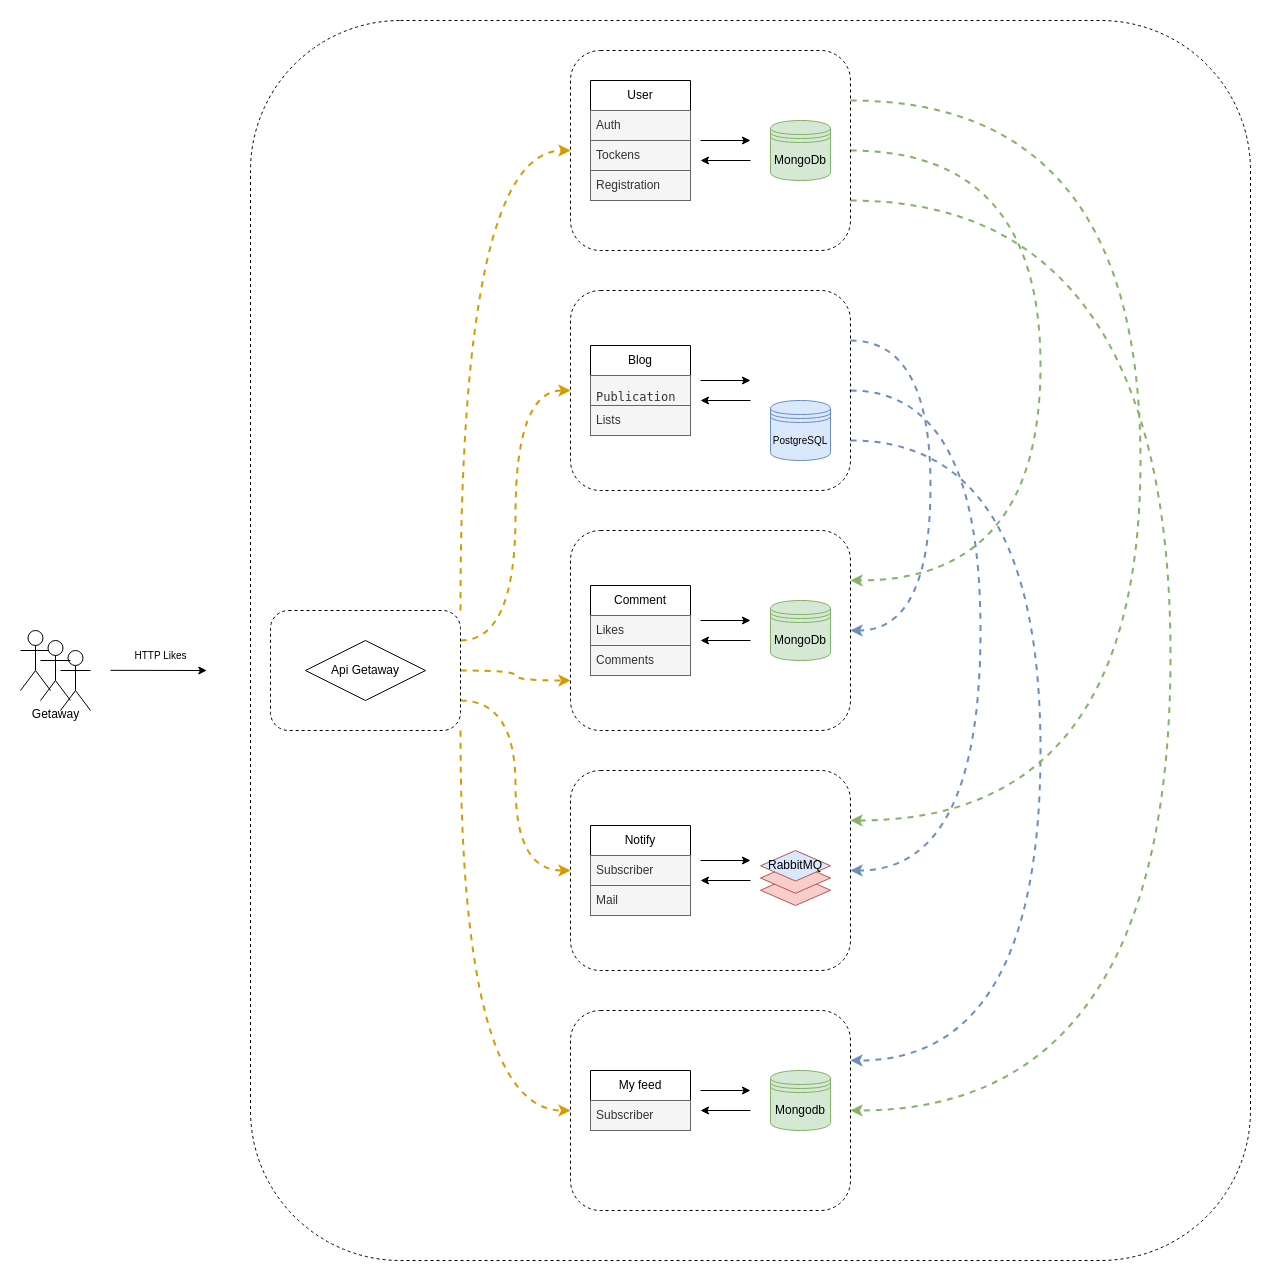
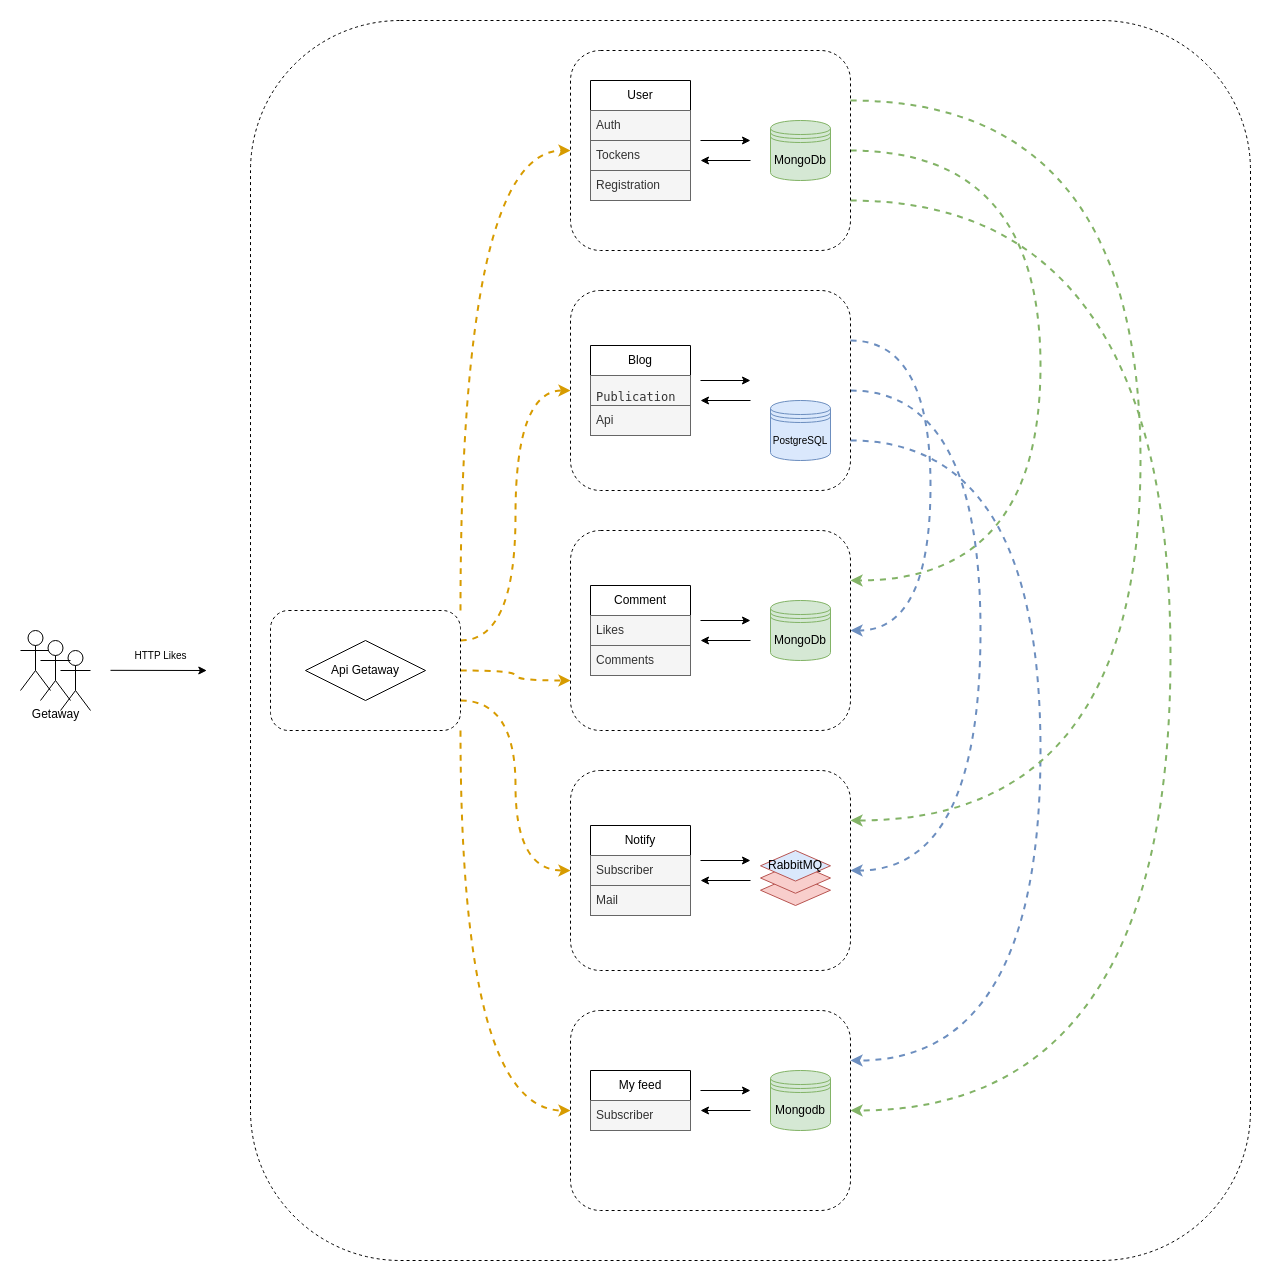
- <mxCell id="30" value="Lists" style="text;strokeColor=#666666;fillColor=#f5f5f5;align=left;verticalAlign=middle;spacingLeft=4;spacingRight=4;overflow=hidden;points=[[0,0.5],[1,0.5]];portConstraint=eastwest;rotatable=0;whiteSpace=wrap;html=1;fontColor=#333333;" vertex="1" parent="28"><mxGeometry y="60" width="100" height="30" as="geometry" /></mxCell>
+ <mxCell id="30" value="Api" style="text;strokeColor=#666666;fillColor=#f5f5f5;align=left;verticalAlign=middle;spacingLeft=4;spacingRight=4;overflow=hidden;points=[[0,0.5],[1,0.5]];portConstraint=eastwest;rotatable=0;whiteSpace=wrap;html=1;fontColor=#333333;" vertex="1" parent="28"><mxGeometry y="60" width="100" height="30" as="geometry" /></mxCell>
